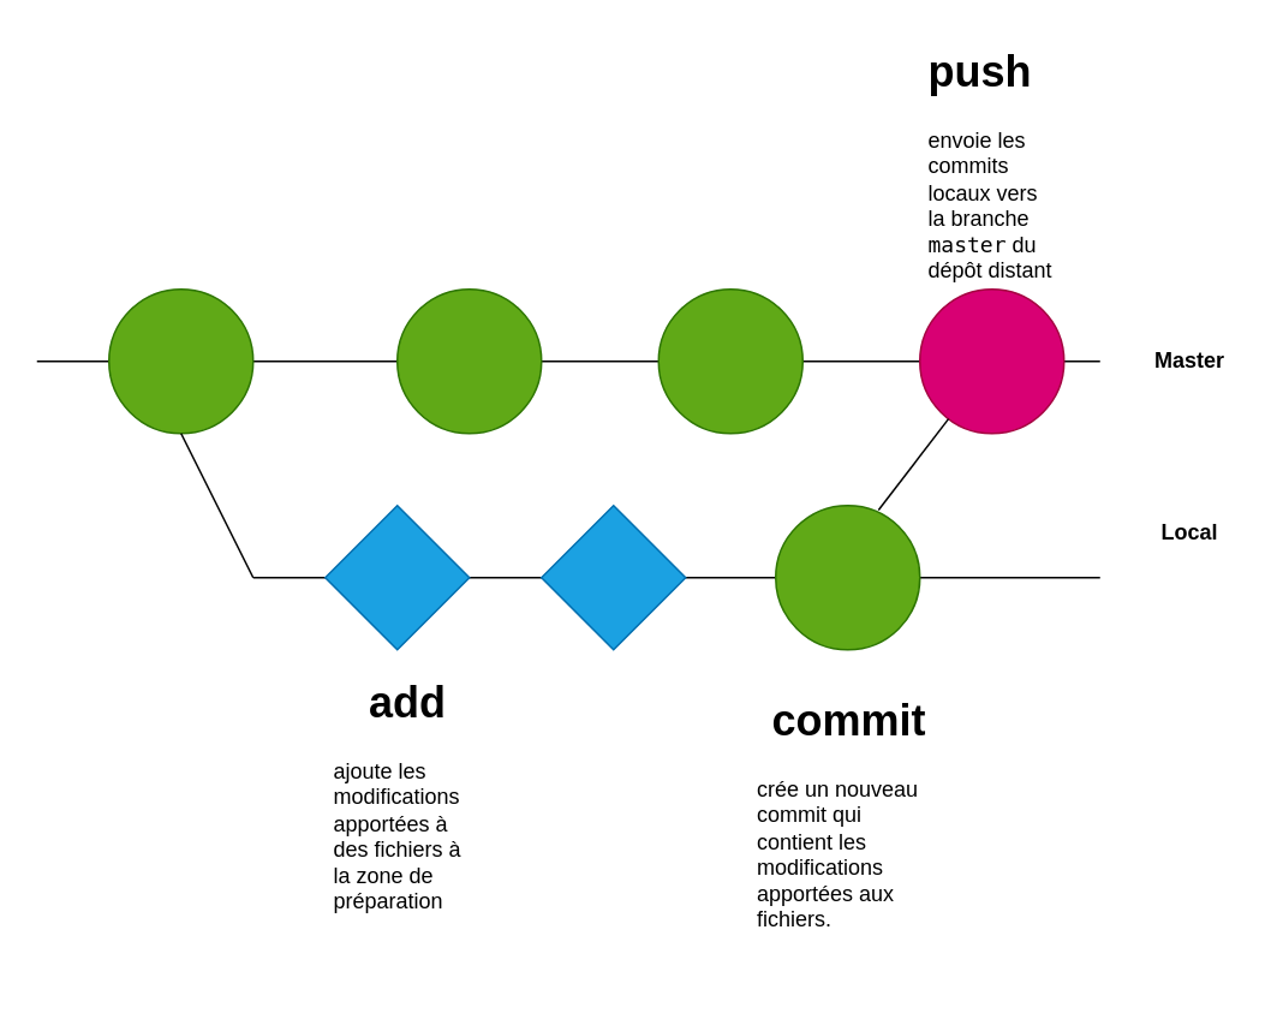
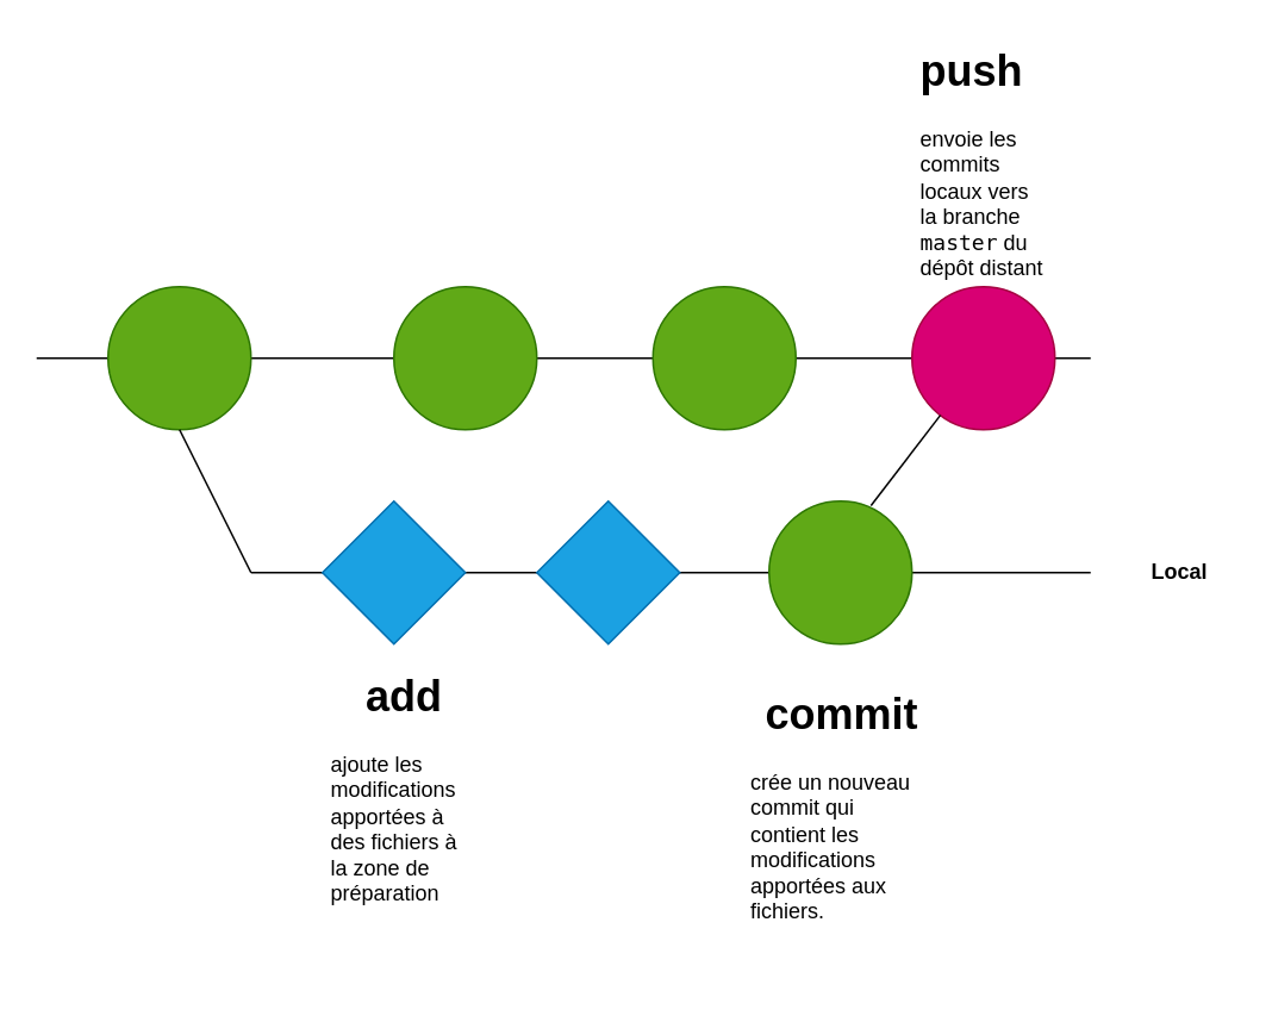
- <mxCell id="4" value="&lt;b&gt;Master&lt;/b&gt;" style="text;html=1;strokeColor=none;fillColor=none;align=center;verticalAlign=middle;whiteSpace=wrap;rounded=0;" parent="1" vertex="1"><mxGeometry x="630" y="185" width="60" height="30" as="geometry" /></mxCell>
- <mxCell id="8" value="&lt;b&gt;Local&lt;/b&gt;" style="text;html=1;strokeColor=none;fillColor=none;align=center;verticalAlign=middle;whiteSpace=wrap;rounded=0;" parent="1" vertex="1"><mxGeometry x="630" y="280" width="60" height="30" as="geometry" /></mxCell>
+ <mxCell id="8" value="&lt;b&gt;Local&lt;/b&gt;" style="text;html=1;strokeColor=none;fillColor=none;align=center;verticalAlign=middle;whiteSpace=wrap;rounded=0;" parent="1" vertex="1"><mxGeometry x="630" y="305" width="60" height="30" as="geometry" /></mxCell>
